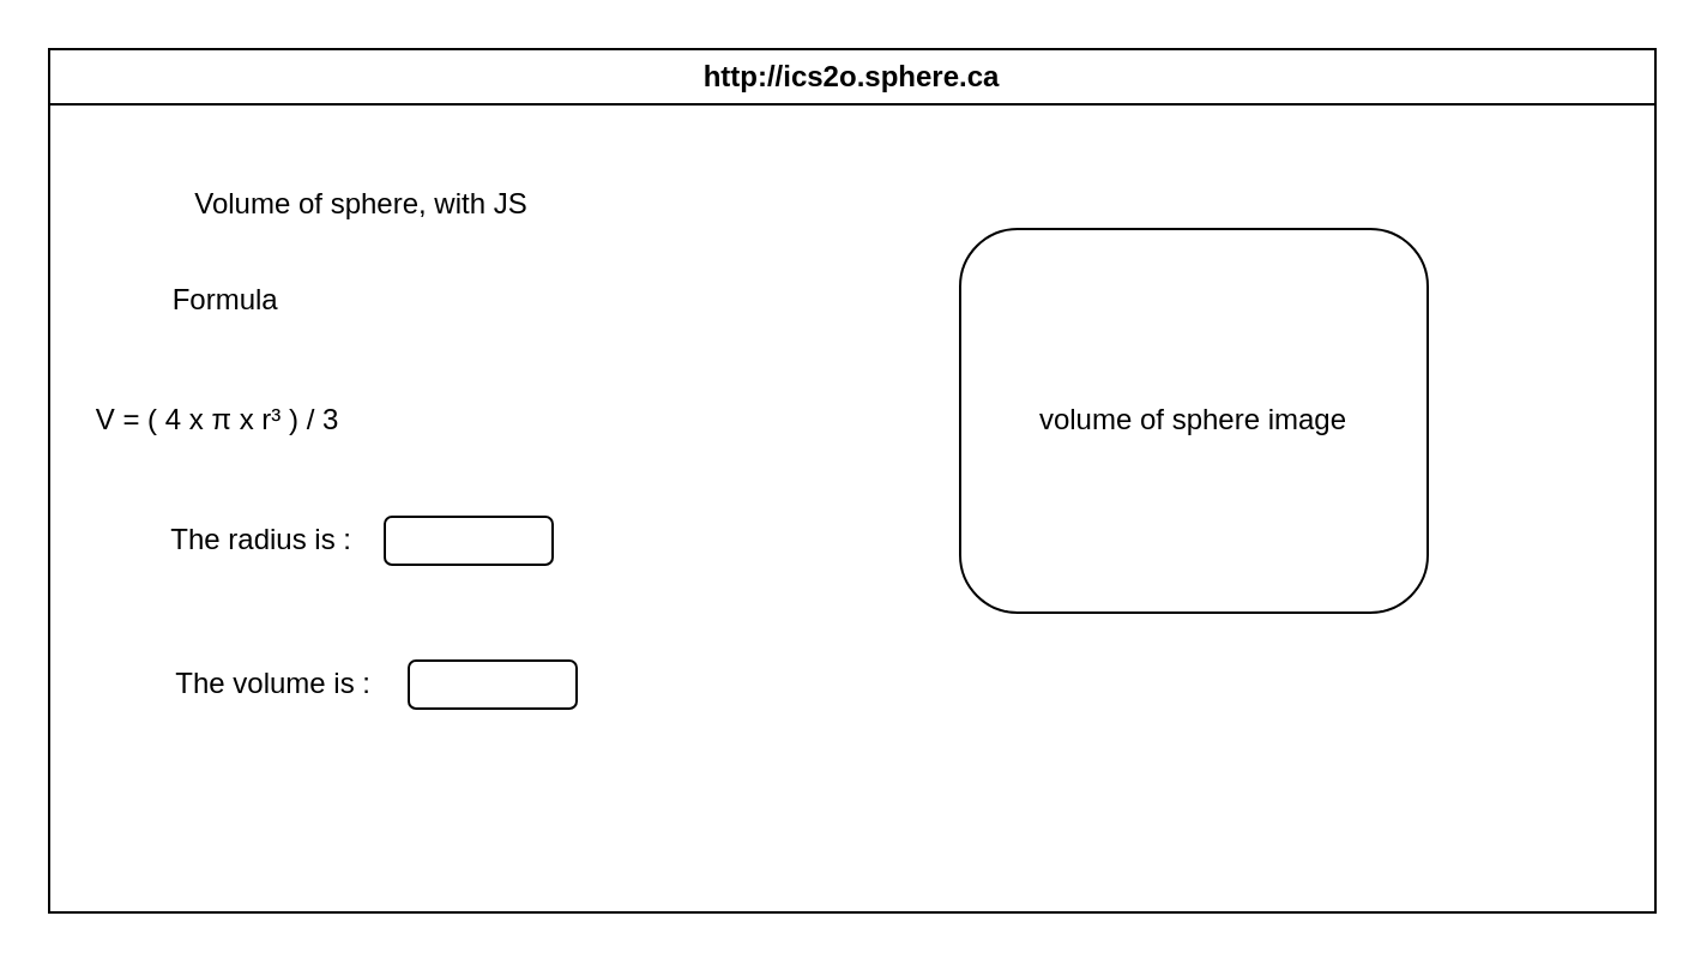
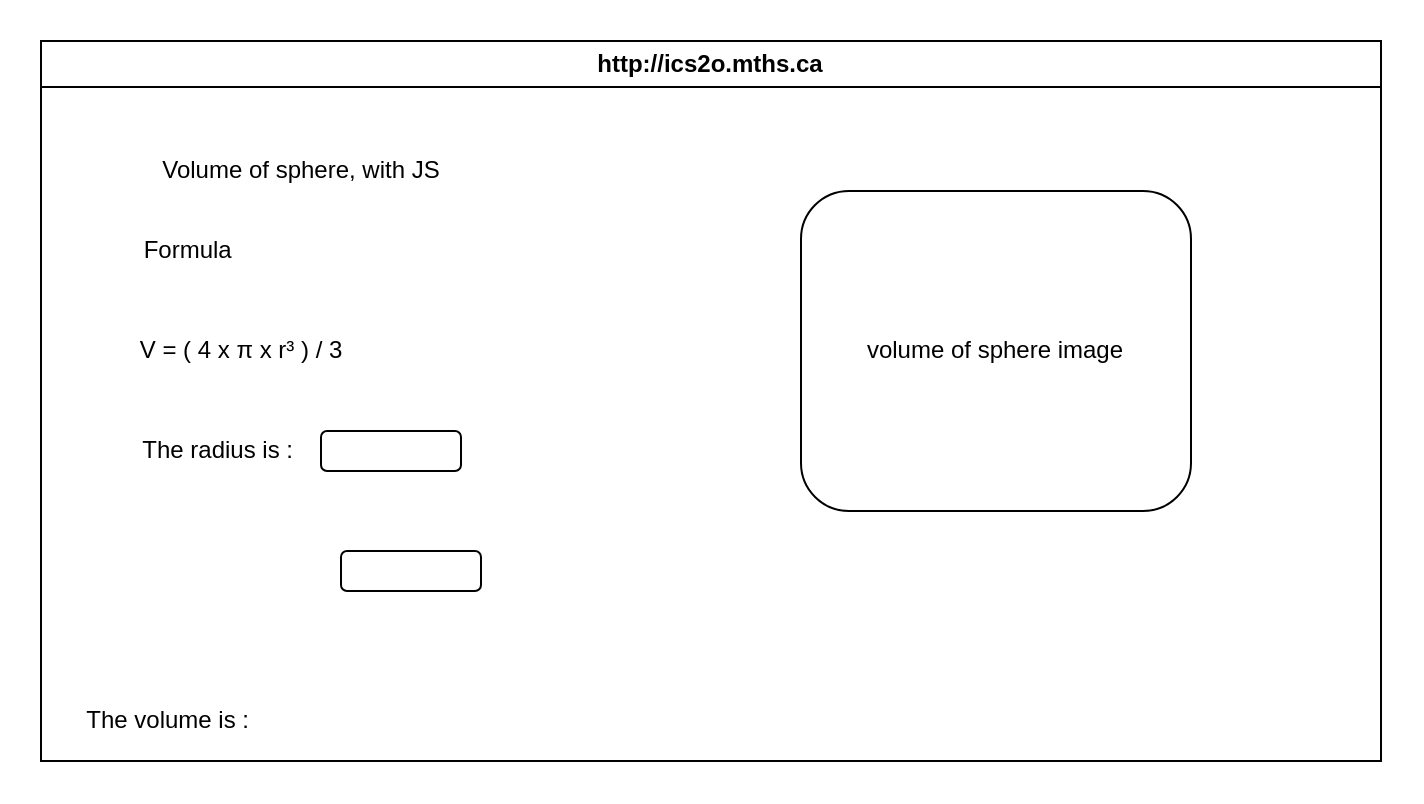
- <mxCell id="2" value="http://ics2o.sphere.ca" style="swimlane;whiteSpace=wrap;html=1;" parent="1" vertex="1"><mxGeometry x="20" y="20" width="670" height="360" as="geometry" /></mxCell>
+ <mxCell id="2" value="http://ics2o.mths.ca" style="swimlane;whiteSpace=wrap;html=1;" parent="1" vertex="1"><mxGeometry x="20" y="20" width="670" height="360" as="geometry" /></mxCell>
- <mxCell id="5" value="V = ( 4 x π x r³ ) / 3" style="text;html=1;align=center;verticalAlign=middle;resizable=0;points=[];autosize=1;strokeColor=none;fillColor=none;" vertex="1" parent="2"><mxGeometry x="10" y="140" width="120" height="30" as="geometry" /></mxCell>
+ <mxCell id="5" value="V = ( 4 x π x r³ ) / 3" style="text;html=1;align=center;verticalAlign=middle;resizable=0;points=[];autosize=1;strokeColor=none;fillColor=none;" vertex="1" parent="2"><mxGeometry x="40" y="140" width="120" height="30" as="geometry" /></mxCell>
- <mxCell id="7" value="The volume is :&amp;nbsp;" style="text;html=1;align=center;verticalAlign=middle;resizable=0;points=[];autosize=1;strokeColor=none;fillColor=none;" vertex="1" parent="2"><mxGeometry x="40" y="250" width="110" height="30" as="geometry" /></mxCell>
+ <mxCell id="7" value="The volume is :&amp;nbsp;" style="text;html=1;align=center;verticalAlign=middle;resizable=0;points=[];autosize=1;strokeColor=none;fillColor=none;" vertex="1" parent="2"><mxGeometry x="10" y="325" width="110" height="30" as="geometry" /></mxCell>
